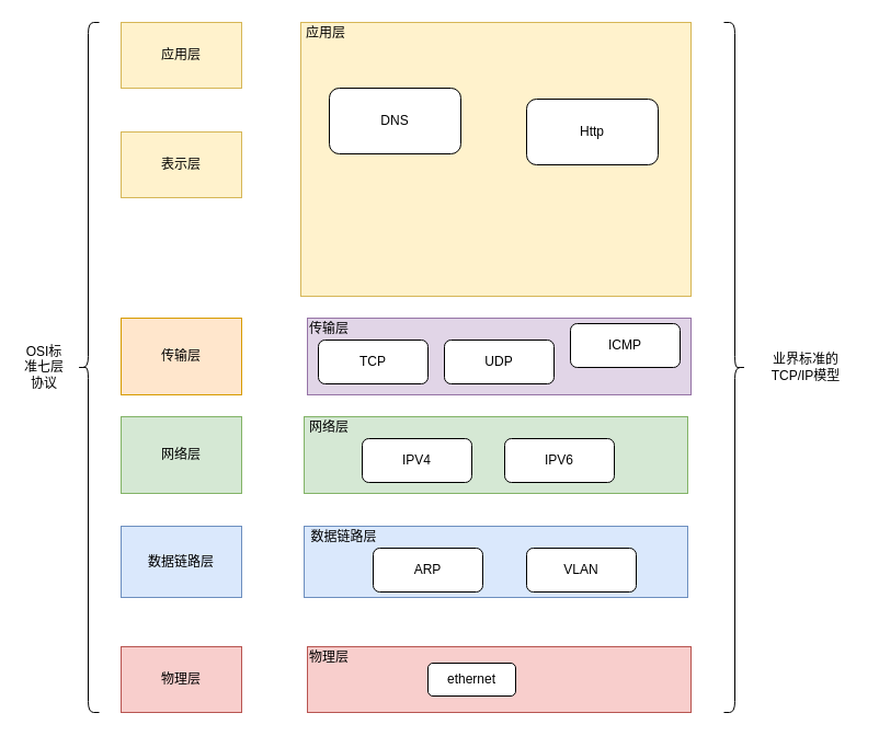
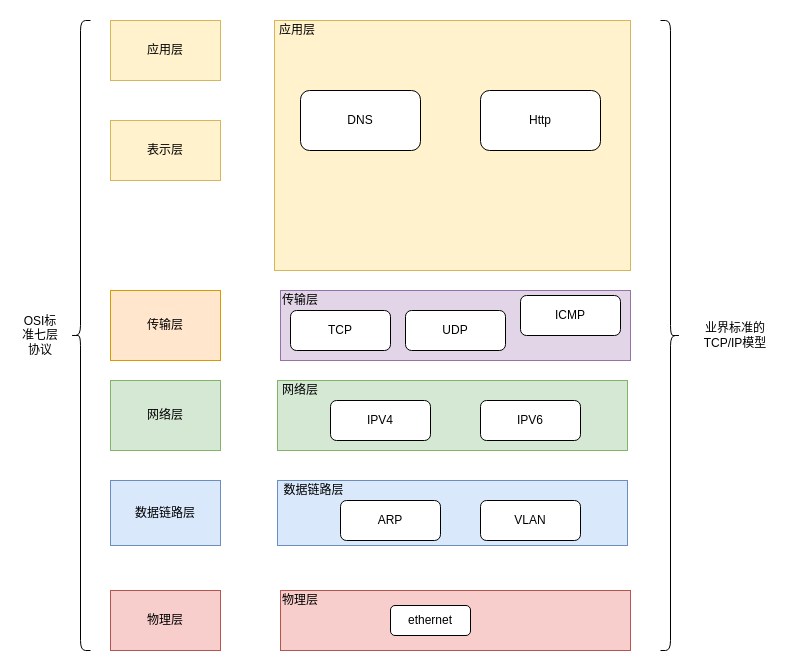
- <mxCell id="18" value="DNS" style="rounded=1;whiteSpace=wrap;html=1;" parent="1" vertex="1"><mxGeometry x="300" y="80" width="120" height="60" as="geometry" /></mxCell>
+ <mxCell id="18" value="DNS" style="rounded=1;whiteSpace=wrap;html=1;" parent="1" vertex="1"><mxGeometry x="300" y="90" width="120" height="60" as="geometry" /></mxCell>
- <mxCell id="24" value="IPV6" style="rounded=1;whiteSpace=wrap;html=1;" parent="1" vertex="1"><mxGeometry x="460" y="400" width="100" height="40" as="geometry" /></mxCell>
+ <mxCell id="24" value="IPV6" style="rounded=1;whiteSpace=wrap;html=1;" parent="1" vertex="1"><mxGeometry x="480" y="400" width="100" height="40" as="geometry" /></mxCell>
